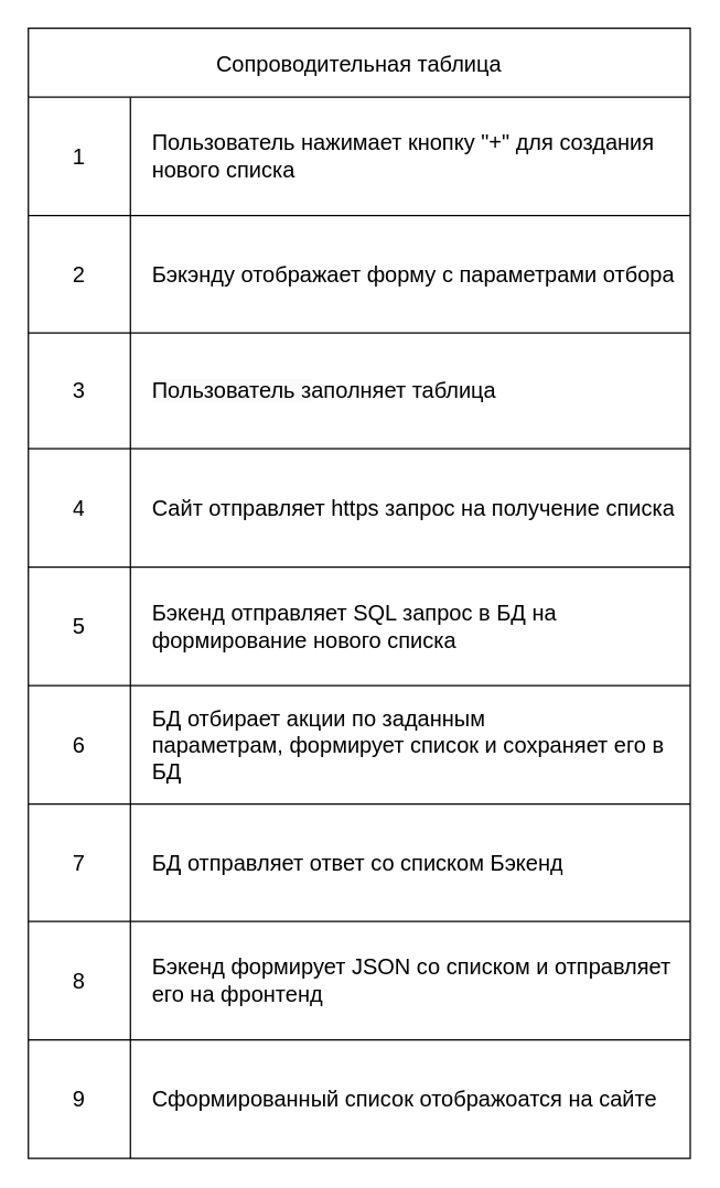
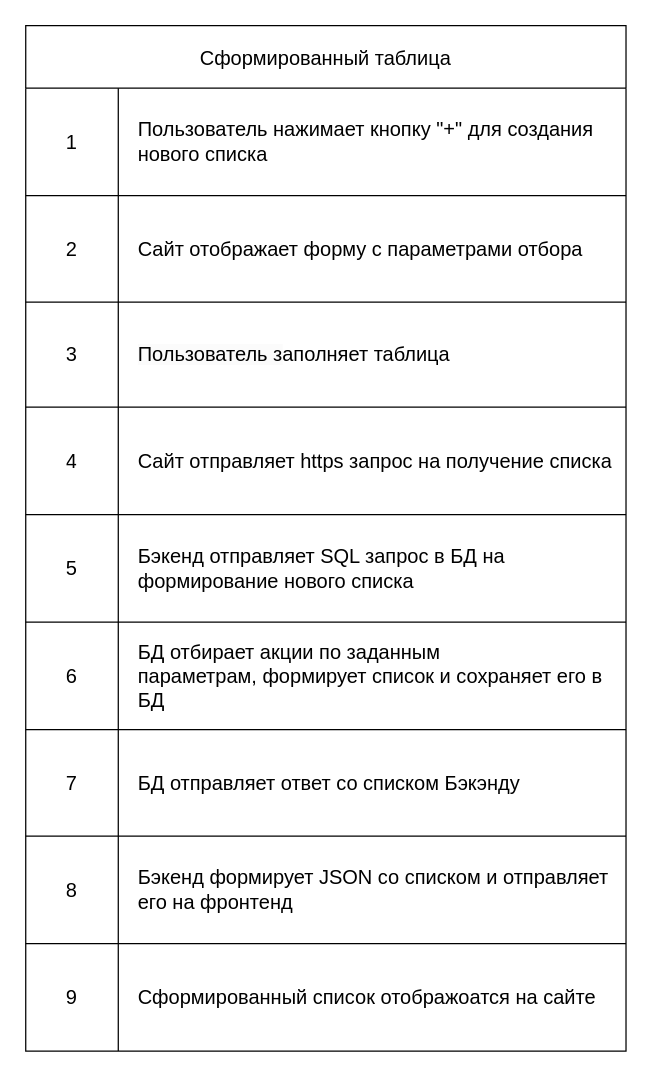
- <mxCell id="2" value="Сопроводительная таблица" style="shape=table;startSize=50;container=1;collapsible=0;childLayout=tableLayout;strokeColor=default;fontSize=16;" vertex="1" parent="1"><mxGeometry x="20" y="20" width="480" height="820" as="geometry" /></mxCell>
+ <mxCell id="2" value="Сформированный таблица" style="shape=table;startSize=50;container=1;collapsible=0;childLayout=tableLayout;strokeColor=default;fontSize=16;" vertex="1" parent="1"><mxGeometry x="20" y="20" width="480" height="820" as="geometry" /></mxCell>
- <mxCell id="8" value="Бэкэнду отображает форму с параметрами отбора" style="shape=partialRectangle;html=1;whiteSpace=wrap;connectable=0;strokeColor=inherit;overflow=hidden;fillColor=none;top=0;left=0;bottom=0;right=0;pointerEvents=1;fontSize=16;align=left;spacingLeft=14;spacingRight=6;" vertex="1" parent="6"><mxGeometry x="74" width="406" height="85" as="geometry"><mxRectangle width="406" height="85" as="alternateBounds" /></mxGeometry></mxCell>
+ <mxCell id="8" value="Сайт отображает форму с параметрами отбора" style="shape=partialRectangle;html=1;whiteSpace=wrap;connectable=0;strokeColor=inherit;overflow=hidden;fillColor=none;top=0;left=0;bottom=0;right=0;pointerEvents=1;fontSize=16;align=left;spacingLeft=14;spacingRight=6;" vertex="1" parent="6"><mxGeometry x="74" width="406" height="85" as="geometry"><mxRectangle width="406" height="85" as="alternateBounds" /></mxGeometry></mxCell>
- <mxCell id="23" value="БД отправляет ответ со списком Бэкенд" style="shape=partialRectangle;html=1;whiteSpace=wrap;connectable=0;strokeColor=inherit;overflow=hidden;fillColor=none;top=0;left=0;bottom=0;right=0;pointerEvents=1;fontSize=16;align=left;spacingLeft=14;spacingRight=6;" vertex="1" parent="21"><mxGeometry x="74" width="406" height="85" as="geometry"><mxRectangle width="406" height="85" as="alternateBounds" /></mxGeometry></mxCell>
+ <mxCell id="23" value="БД отправляет ответ со списком Бэкэнду" style="shape=partialRectangle;html=1;whiteSpace=wrap;connectable=0;strokeColor=inherit;overflow=hidden;fillColor=none;top=0;left=0;bottom=0;right=0;pointerEvents=1;fontSize=16;align=left;spacingLeft=14;spacingRight=6;" vertex="1" parent="21"><mxGeometry x="74" width="406" height="85" as="geometry"><mxRectangle width="406" height="85" as="alternateBounds" /></mxGeometry></mxCell>
